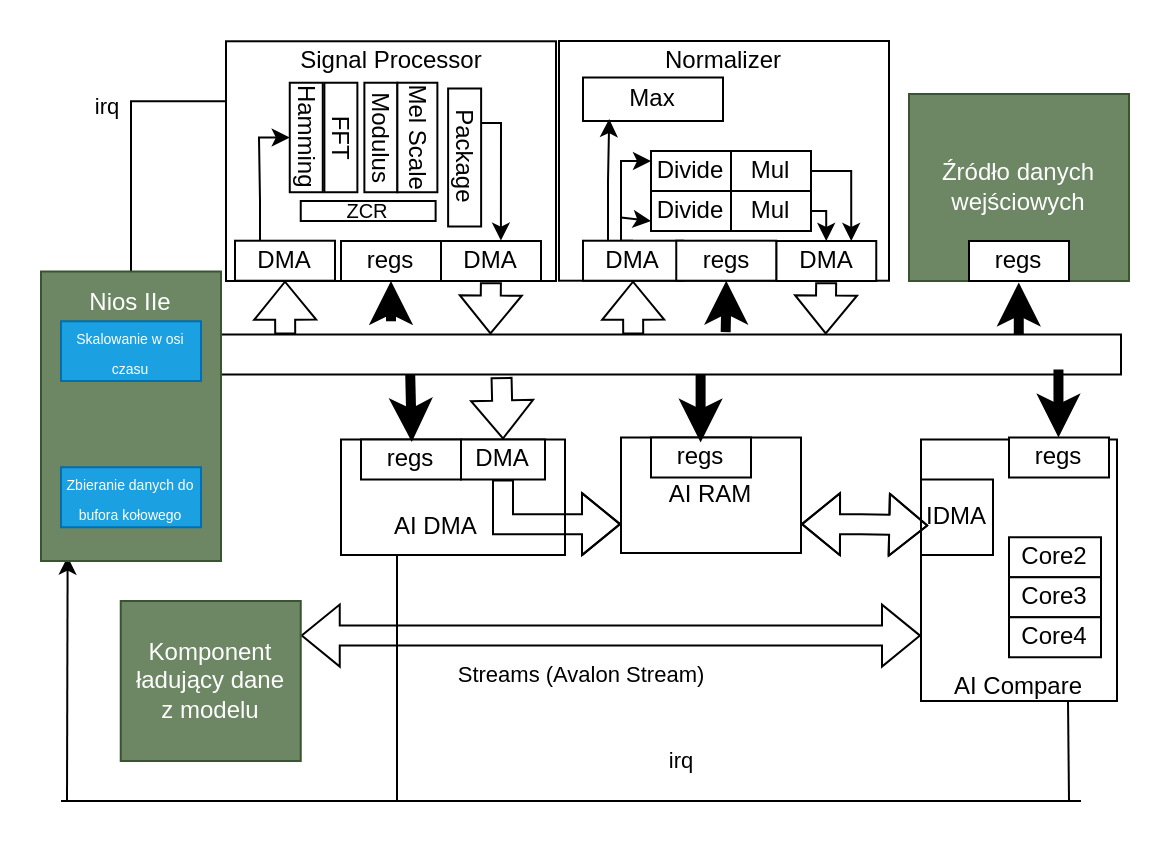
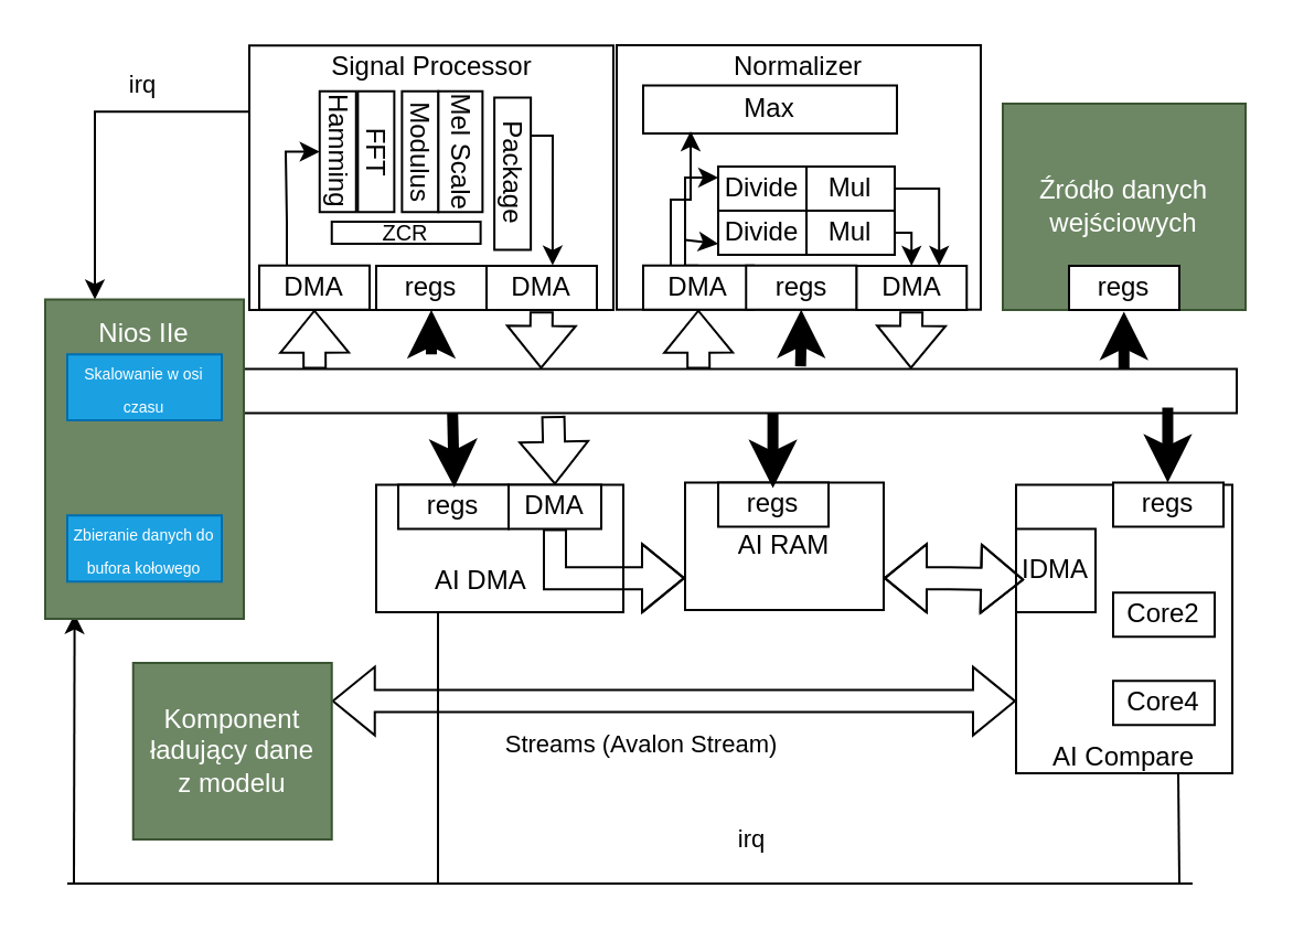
- <mxCell id="49" value="Max" style="rounded=0;whiteSpace=wrap;html=1;" parent="1" vertex="1"><mxGeometry x="291" y="38.25" width="70" height="21.75" as="geometry" /></mxCell>
+ <mxCell id="49" value="Max" style="rounded=0;whiteSpace=wrap;html=1;" parent="1" vertex="1"><mxGeometry x="291" y="38.25" width="115" height="21.75" as="geometry" /></mxCell>
- <mxCell id="7" value="irq" style="edgeStyle=orthogonalEdgeStyle;rounded=0;orthogonalLoop=1;jettySize=auto;html=1;exitX=0;exitY=0.25;exitDx=0;exitDy=0;" parent="1" source="8" target="62" edge="1"><mxGeometry x="-0.362" y="-12" relative="1" as="geometry"><mxPoint as="offset" /></mxGeometry></mxCell>
+ <mxCell id="7" value="irq" style="edgeStyle=orthogonalEdgeStyle;rounded=0;orthogonalLoop=1;jettySize=auto;html=1;exitX=0;exitY=0.25;exitDx=0;exitDy=0;entryX=0.25;entryY=0;entryDx=0;entryDy=0;" parent="1" source="8" target="61" edge="1"><mxGeometry x="-0.362" y="-12" relative="1" as="geometry"><mxPoint as="offset" /></mxGeometry></mxCell>
- <mxCell id="59" value="Core3" style="rounded=0;whiteSpace=wrap;html=1;" parent="1" vertex="1"><mxGeometry x="504" y="288.13" width="46" height="20" as="geometry" /></mxCell>
